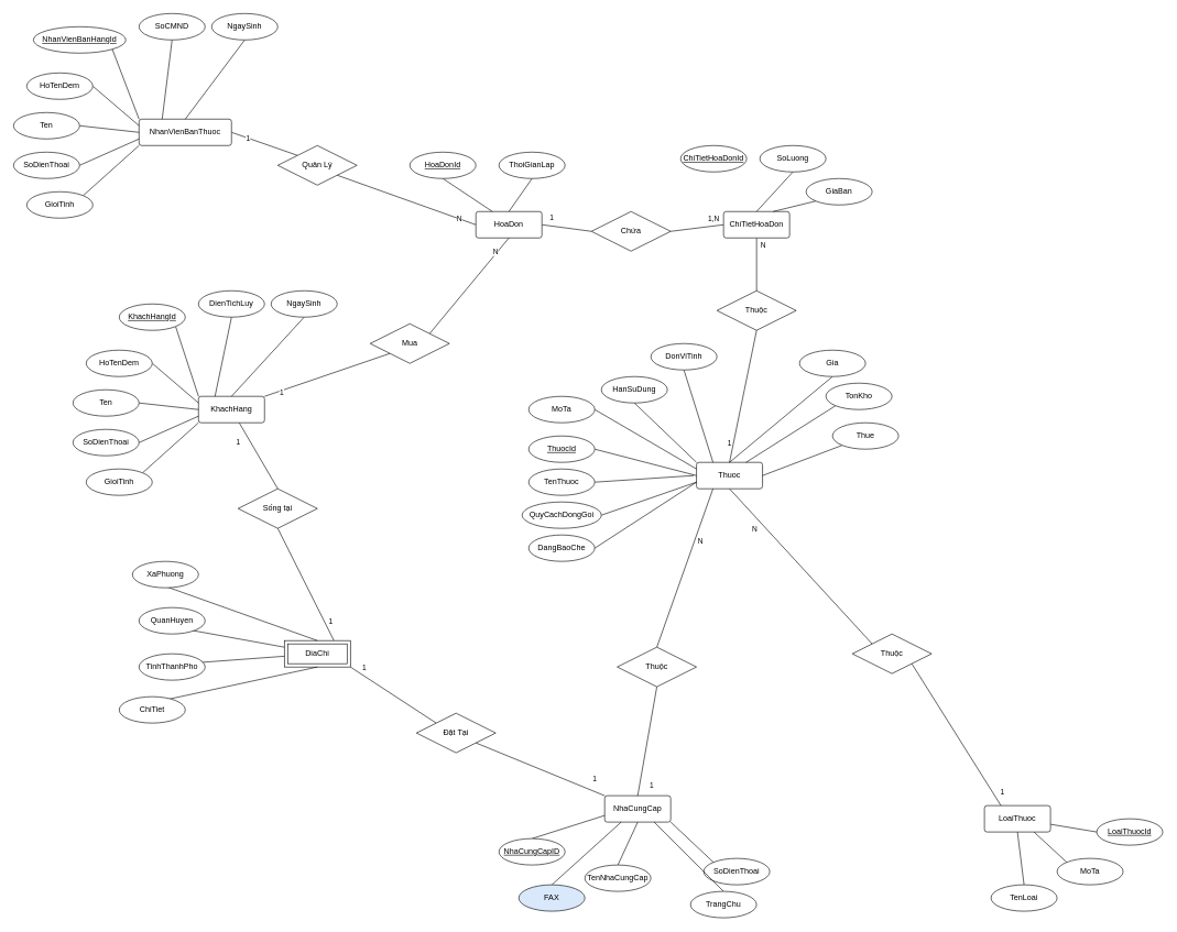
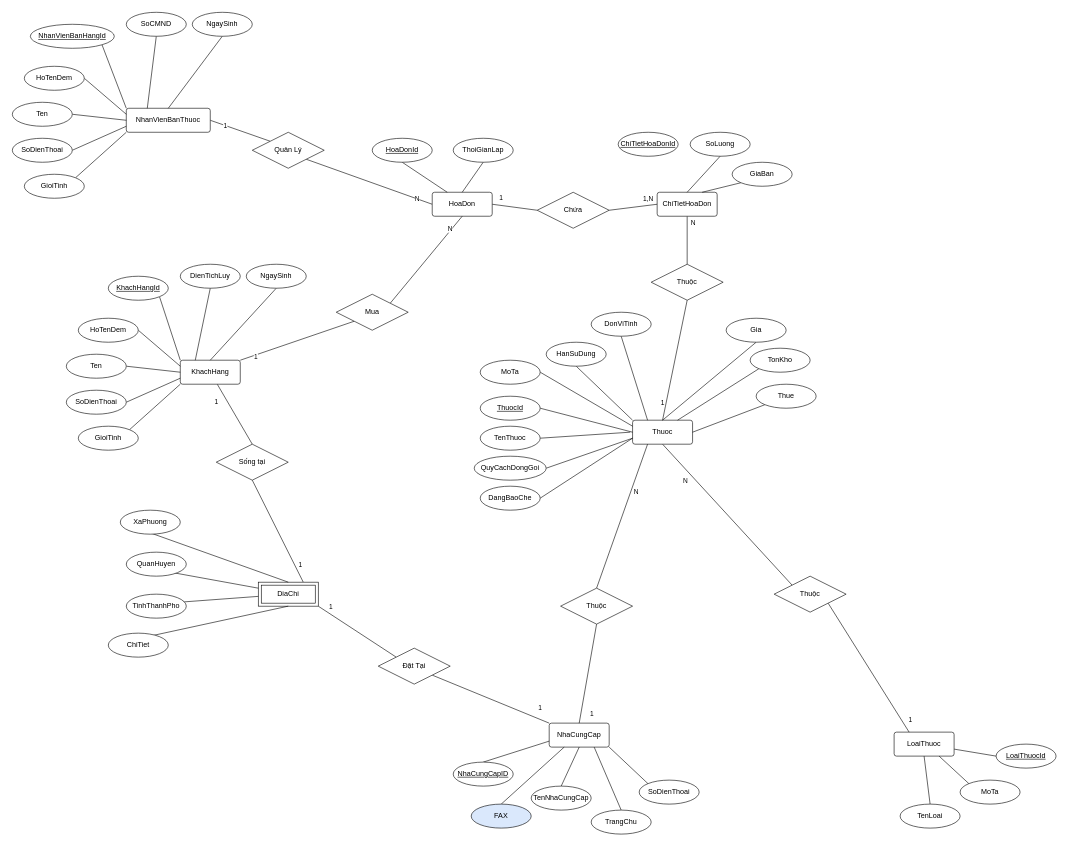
- <mxCell id="47" value="TrangChu" style="ellipse;whiteSpace=wrap;html=1;align=center;" vertex="1" parent="1"><mxGeometry x="1045" y="1350" width="100" height="40" as="geometry" /></mxCell>
+ <mxCell id="47" value="TrangChu" style="ellipse;whiteSpace=wrap;html=1;align=center;" vertex="1" parent="1"><mxGeometry x="985" y="1350" width="100" height="40" as="geometry" /></mxCell>
